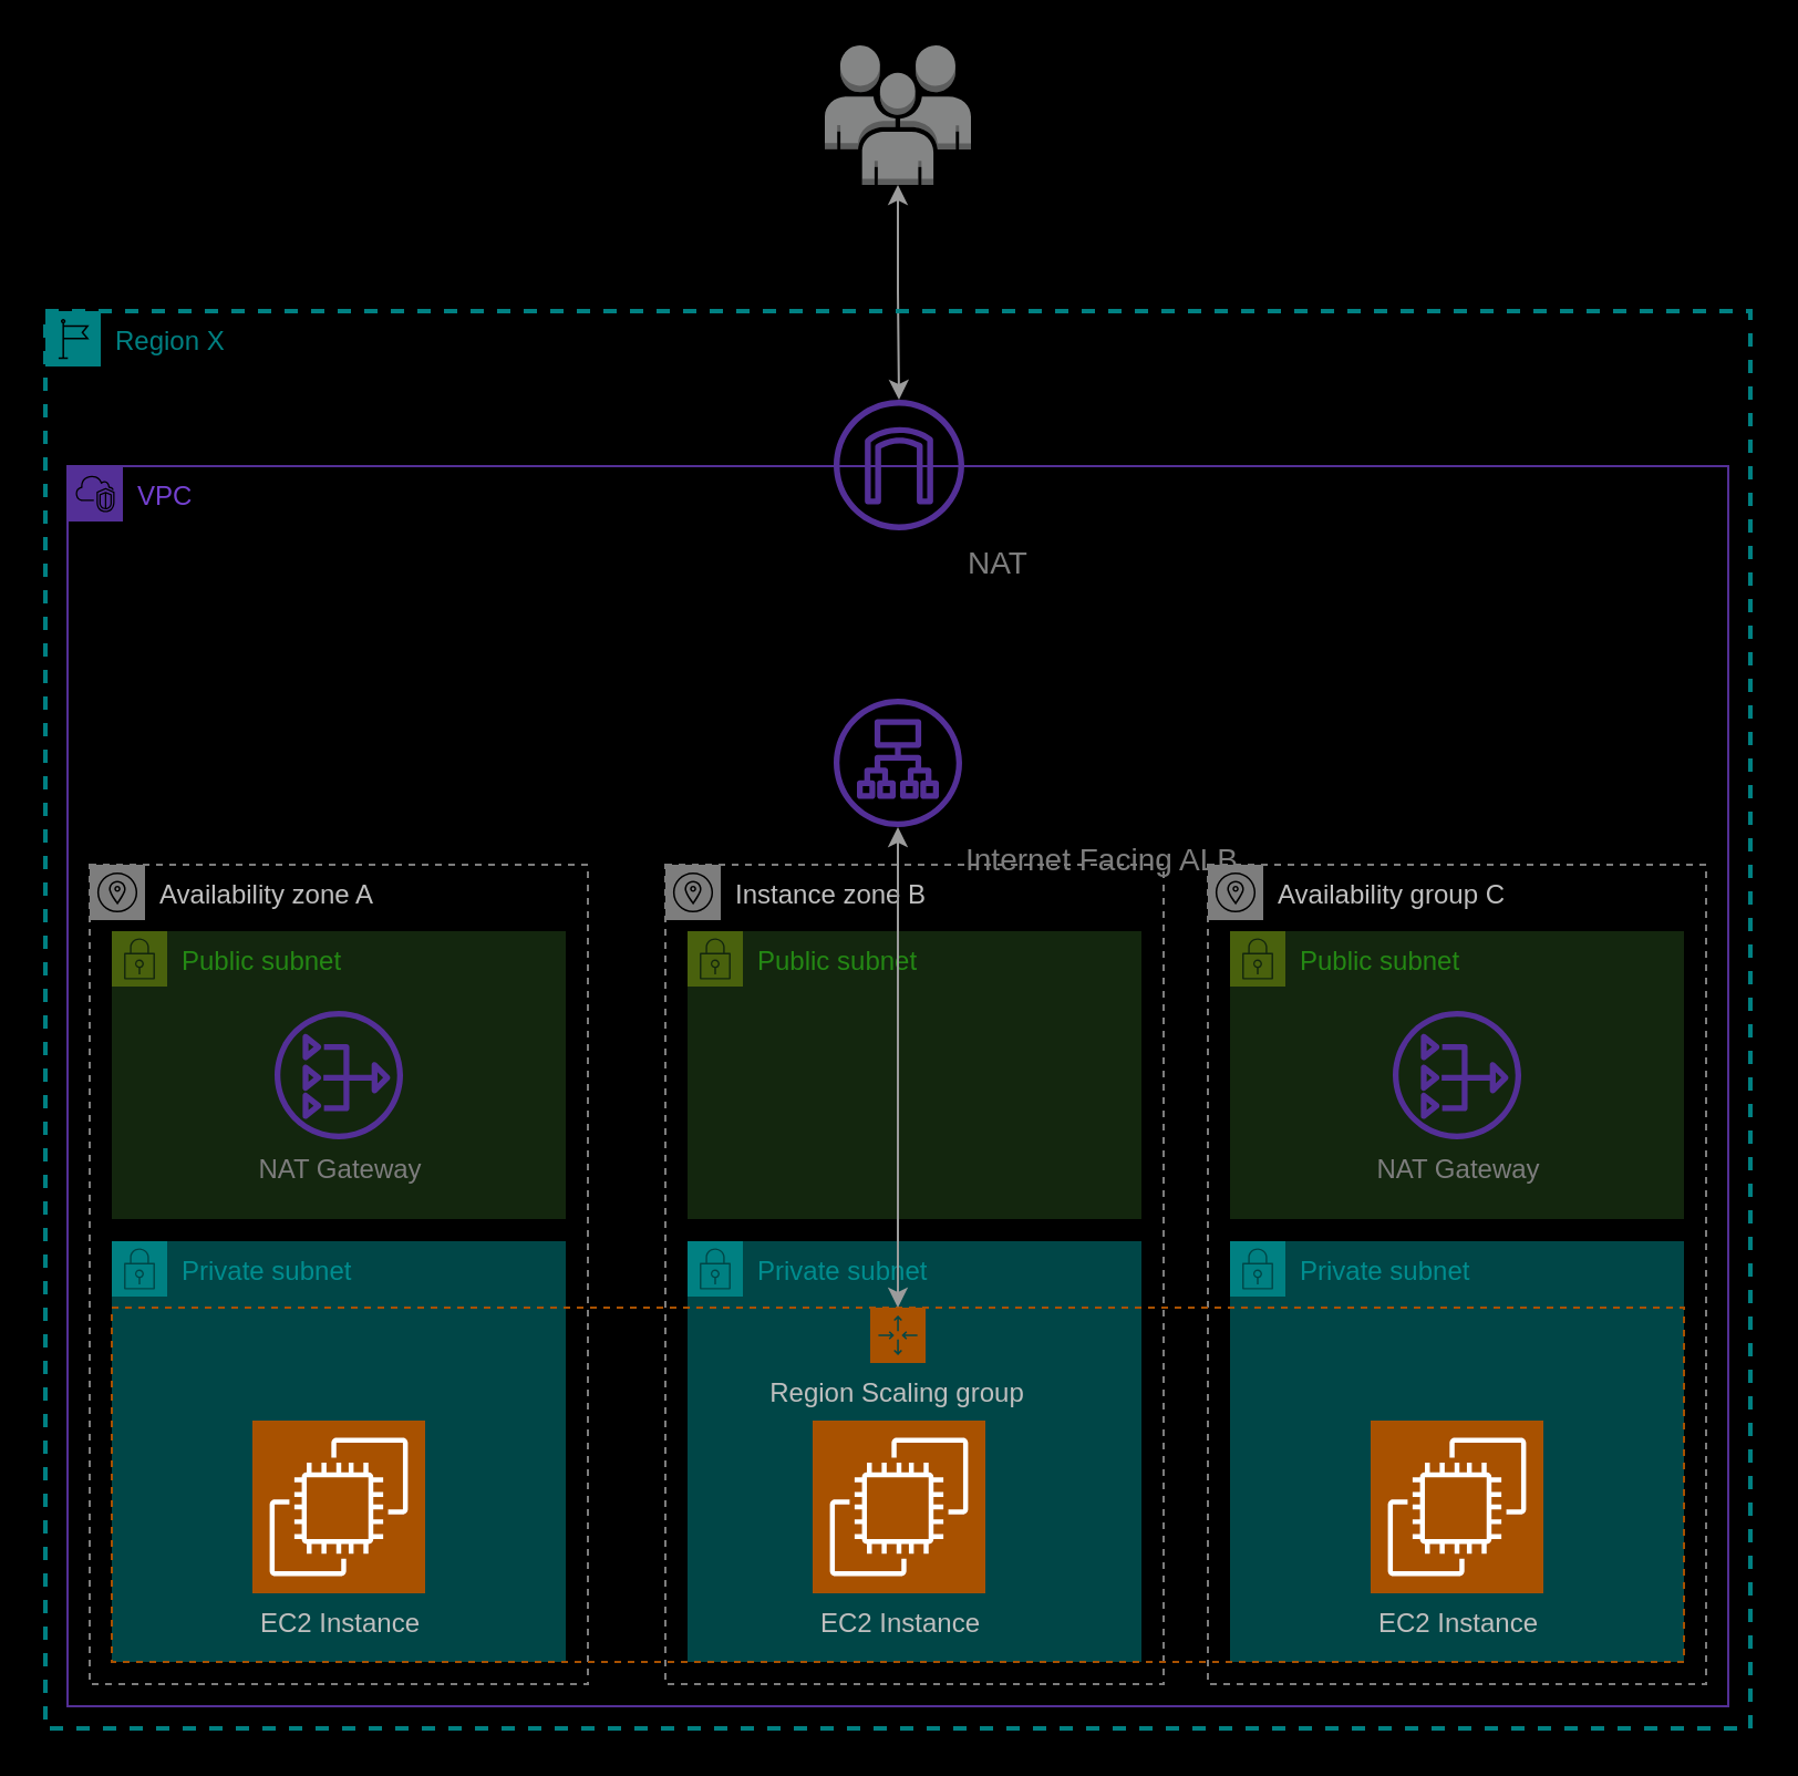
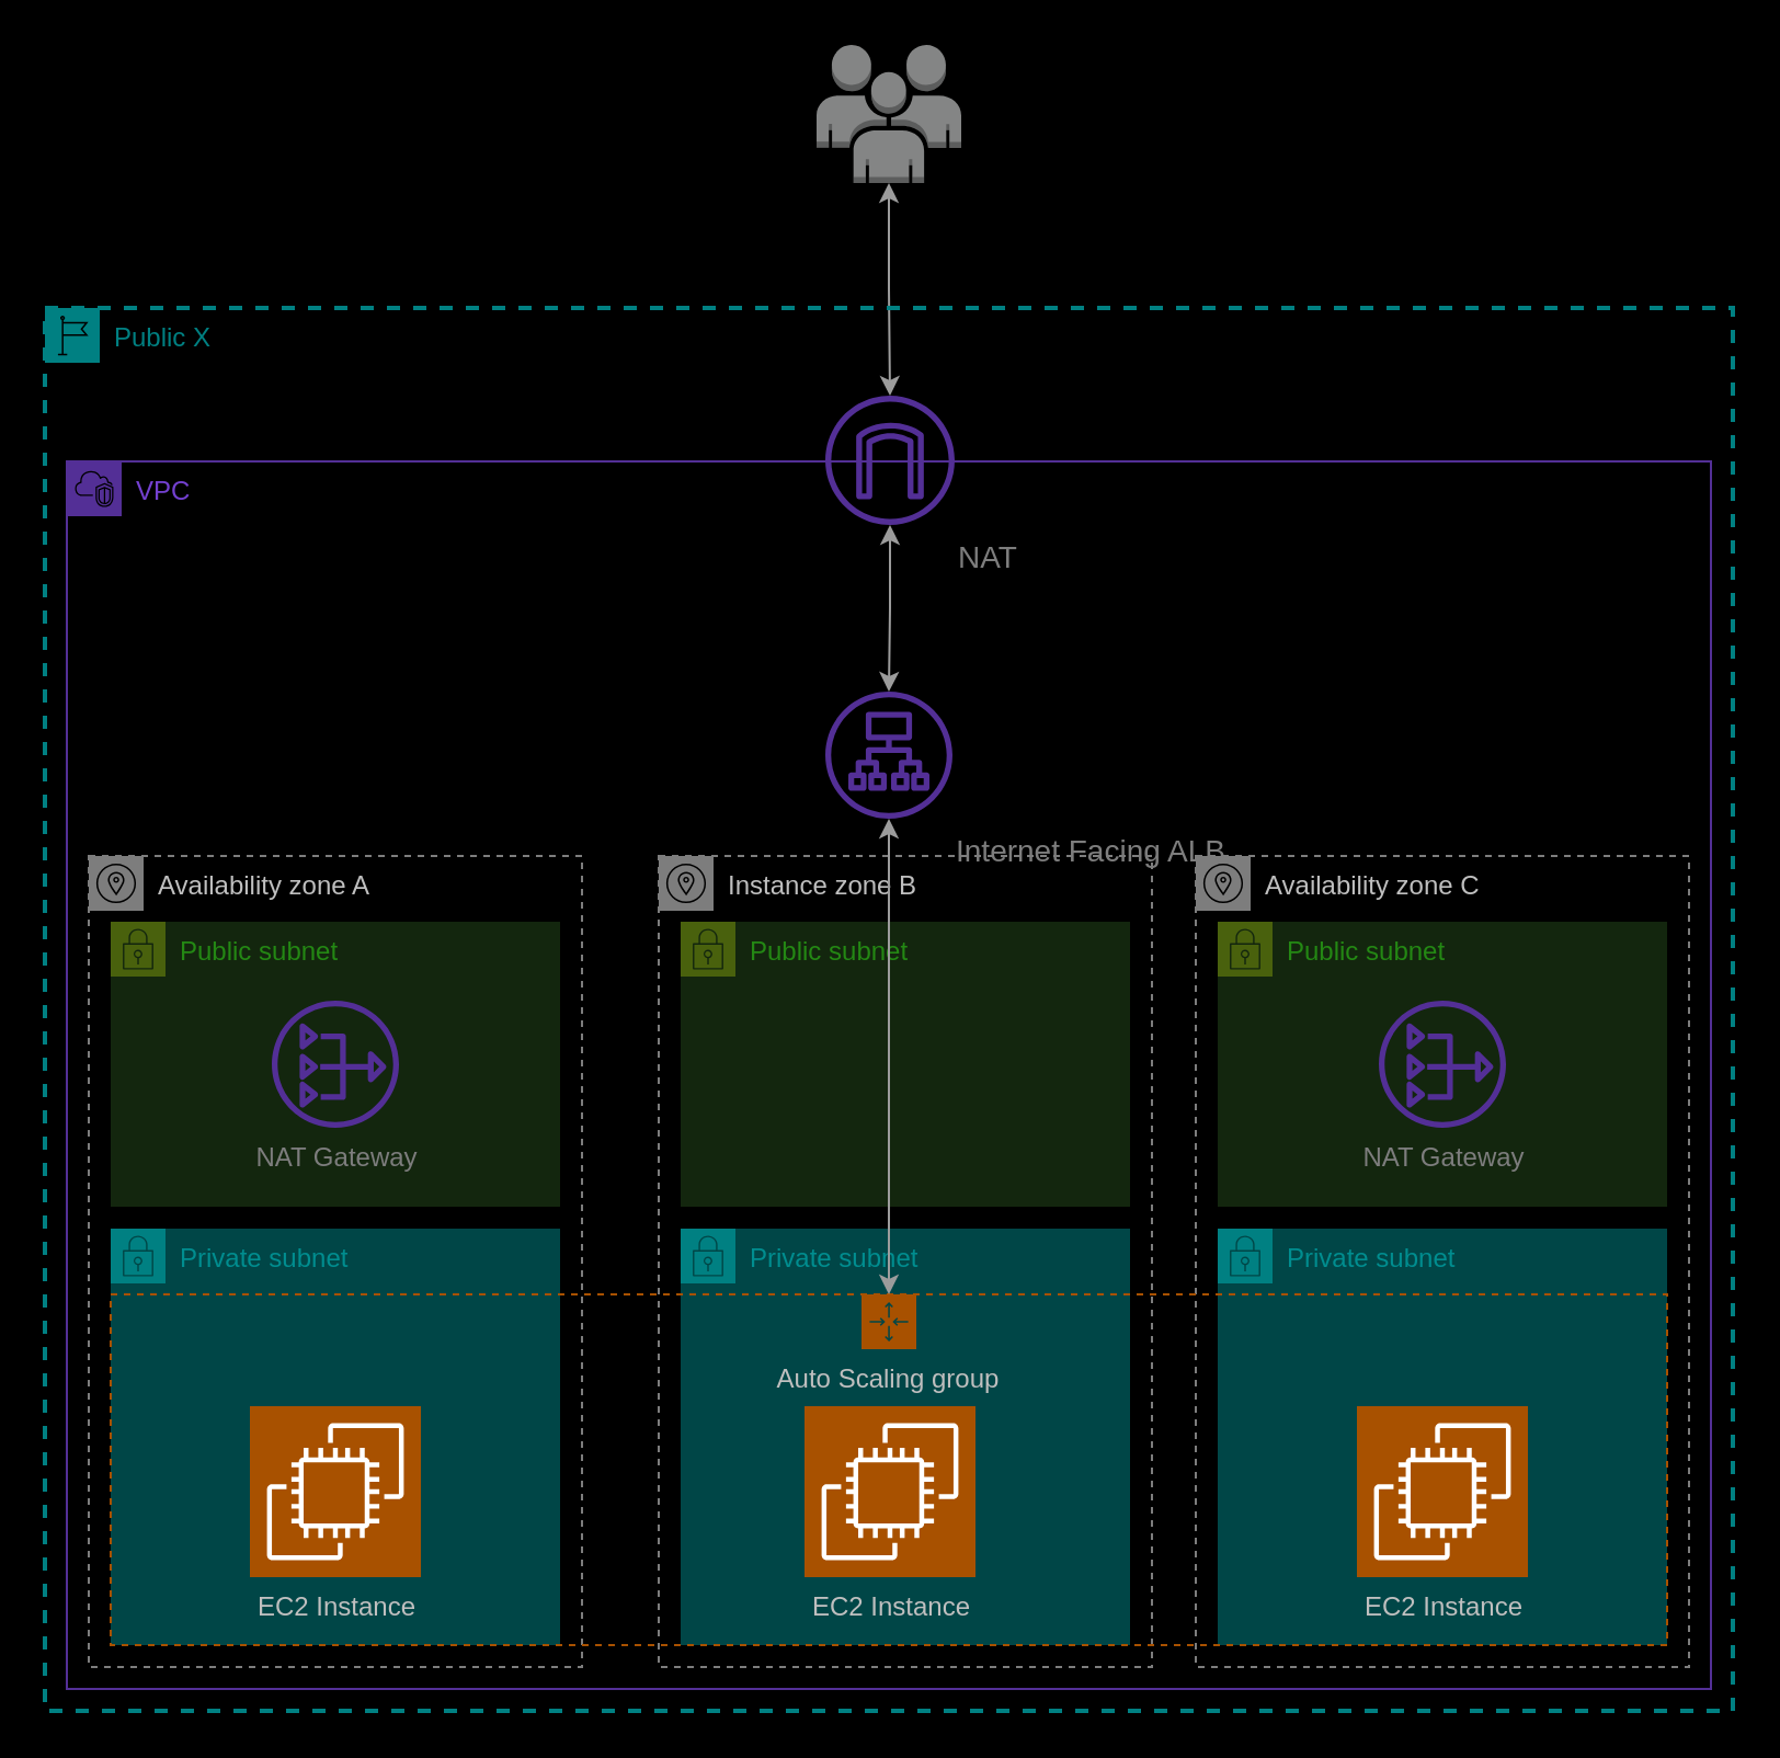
- <mxCell id="9" value="Region X" style="points=[[0,0],[0.25,0],[0.5,0],[0.75,0],[1,0],[1,0.25],[1,0.5],[1,0.75],[1,1],[0.75,1],[0.5,1],[0.25,1],[0,1],[0,0.75],[0,0.5],[0,0.25]];outlineConnect=0;gradientColor=none;html=1;whiteSpace=wrap;fontSize=12;fontStyle=0;container=0;pointerEvents=0;collapsible=0;recursiveResize=0;shape=mxgraph.aws4.group;grIcon=mxgraph.aws4.group_region;strokeColor=#008082;fillColor=none;verticalAlign=top;align=left;spacingLeft=30;fontColor=#008082;dashed=1;strokeWidth=2;" parent="1" vertex="1"><mxGeometry x="20" y="140" width="770" height="640" as="geometry" /></mxCell>
+ <mxCell id="9" value="Public X" style="points=[[0,0],[0.25,0],[0.5,0],[0.75,0],[1,0],[1,0.25],[1,0.5],[1,0.75],[1,1],[0.75,1],[0.5,1],[0.25,1],[0,1],[0,0.75],[0,0.5],[0,0.25]];outlineConnect=0;gradientColor=none;html=1;whiteSpace=wrap;fontSize=12;fontStyle=0;container=0;pointerEvents=0;collapsible=0;recursiveResize=0;shape=mxgraph.aws4.group;grIcon=mxgraph.aws4.group_region;strokeColor=#008082;fillColor=none;verticalAlign=top;align=left;spacingLeft=30;fontColor=#008082;dashed=1;strokeWidth=2;" parent="1" vertex="1"><mxGeometry x="20" y="140" width="770" height="640" as="geometry" /></mxCell>
+ <mxCell id="12" style="edgeStyle=orthogonalEdgeStyle;rounded=0;orthogonalLoop=1;jettySize=auto;html=1;startArrow=classic;startFill=1;strokeColor=#9C9C9C;" parent="1" source="14" target="11" edge="1"><mxGeometry relative="1" as="geometry" /></mxCell>
- <mxCell id="5" value="Availability group C" style="sketch=0;outlineConnect=0;gradientColor=none;html=1;whiteSpace=wrap;fontSize=12;fontStyle=0;shape=mxgraph.aws4.group;grIcon=mxgraph.aws4.group_availability_zone;strokeColor=#7D7D7D;fillColor=none;verticalAlign=top;align=left;spacingLeft=30;fontColor=#BFBFBF;dashed=1;" parent="1" vertex="1"><mxGeometry x="545" y="390" width="225" height="370" as="geometry" /></mxCell>
+ <mxCell id="5" value="Availability zone C" style="sketch=0;outlineConnect=0;gradientColor=none;html=1;whiteSpace=wrap;fontSize=12;fontStyle=0;shape=mxgraph.aws4.group;grIcon=mxgraph.aws4.group_availability_zone;strokeColor=#7D7D7D;fillColor=none;verticalAlign=top;align=left;spacingLeft=30;fontColor=#BFBFBF;dashed=1;" parent="1" vertex="1"><mxGeometry x="545" y="390" width="225" height="370" as="geometry" /></mxCell>
- <mxCell id="18" value="Region Scaling group" style="points=[[0,0],[0.25,0],[0.5,0],[0.75,0],[1,0],[1,0.25],[1,0.5],[1,0.75],[1,1],[0.75,1],[0.5,1],[0.25,1],[0,1],[0,0.75],[0,0.5],[0,0.25]];outlineConnect=0;gradientColor=none;html=1;whiteSpace=wrap;fontSize=12;fontStyle=0;container=0;pointerEvents=0;collapsible=0;recursiveResize=0;shape=mxgraph.aws4.groupCenter;grIcon=mxgraph.aws4.group_auto_scaling_group;grStroke=1;strokeColor=#A85100;fillColor=none;verticalAlign=top;align=center;fontColor=#BFBFBF;dashed=1;spacingTop=25;" parent="1" vertex="1"><mxGeometry x="50" y="590" width="710" height="160" as="geometry" /></mxCell>
+ <mxCell id="18" value="Auto Scaling group" style="points=[[0,0],[0.25,0],[0.5,0],[0.75,0],[1,0],[1,0.25],[1,0.5],[1,0.75],[1,1],[0.75,1],[0.5,1],[0.25,1],[0,1],[0,0.75],[0,0.5],[0,0.25]];outlineConnect=0;gradientColor=none;html=1;whiteSpace=wrap;fontSize=12;fontStyle=0;container=0;pointerEvents=0;collapsible=0;recursiveResize=0;shape=mxgraph.aws4.groupCenter;grIcon=mxgraph.aws4.group_auto_scaling_group;grStroke=1;strokeColor=#A85100;fillColor=none;verticalAlign=top;align=center;fontColor=#BFBFBF;dashed=1;spacingTop=25;" parent="1" vertex="1"><mxGeometry x="50" y="590" width="710" height="160" as="geometry" /></mxCell>
